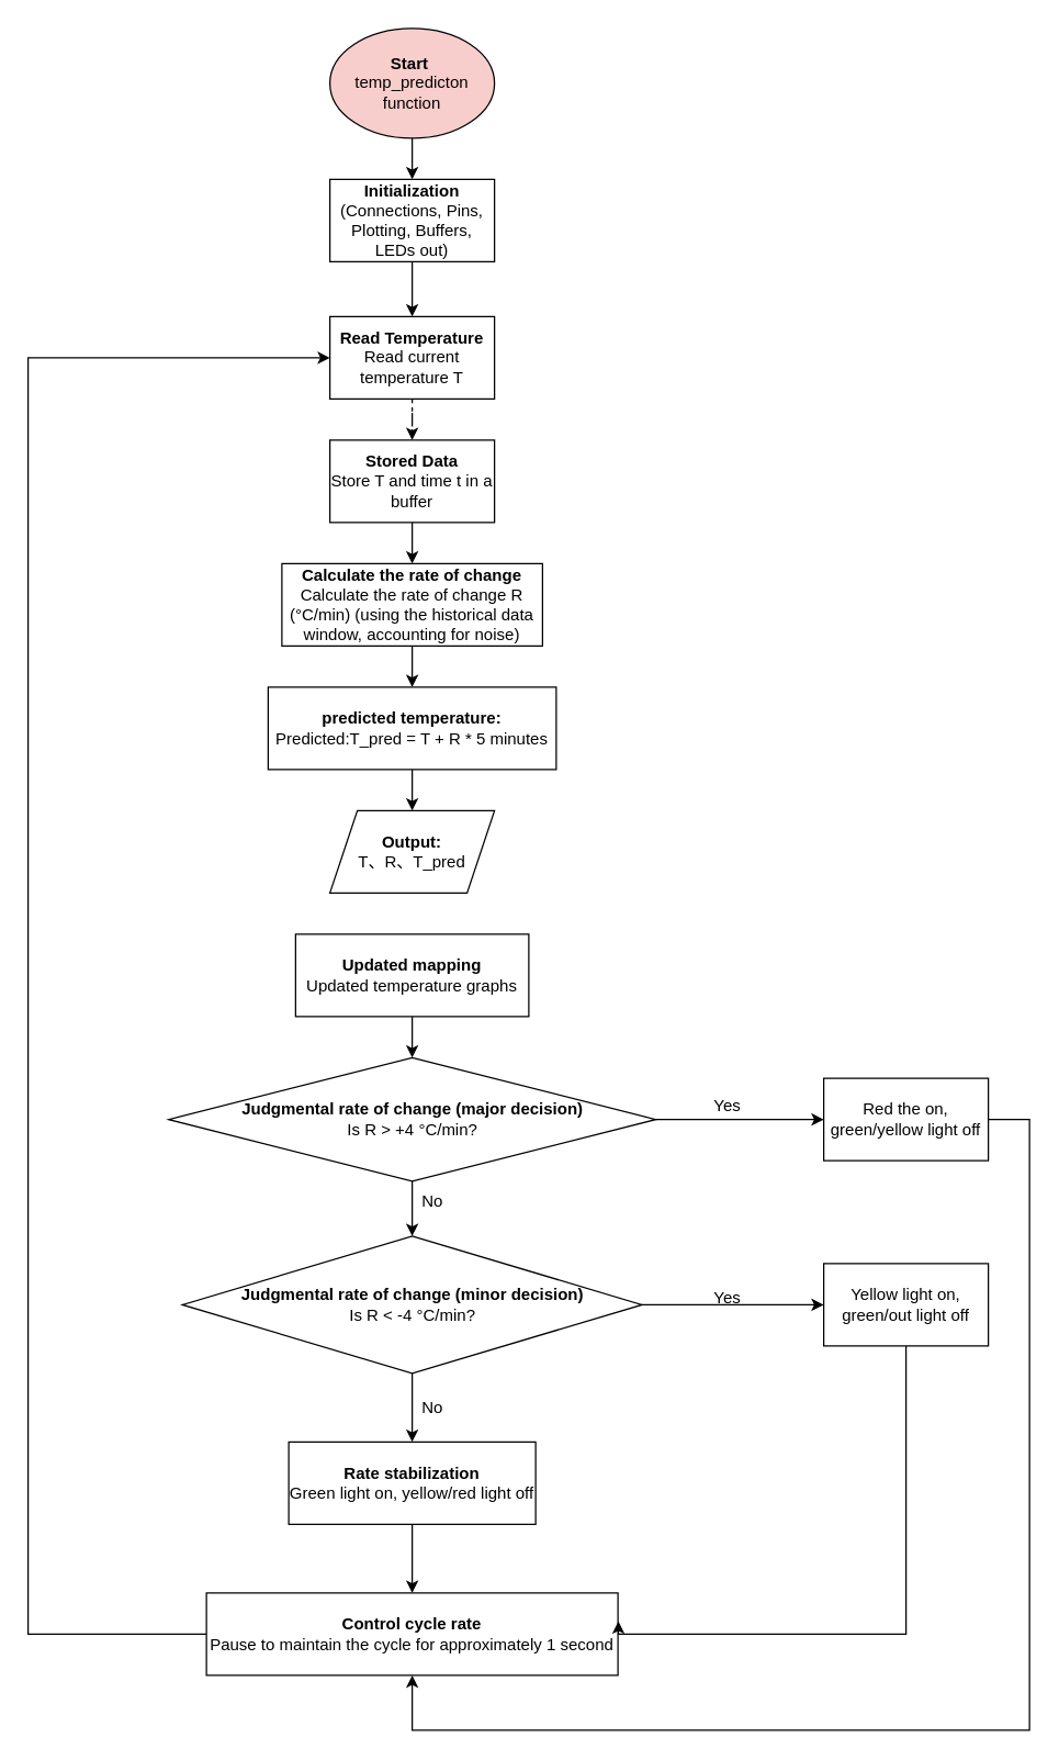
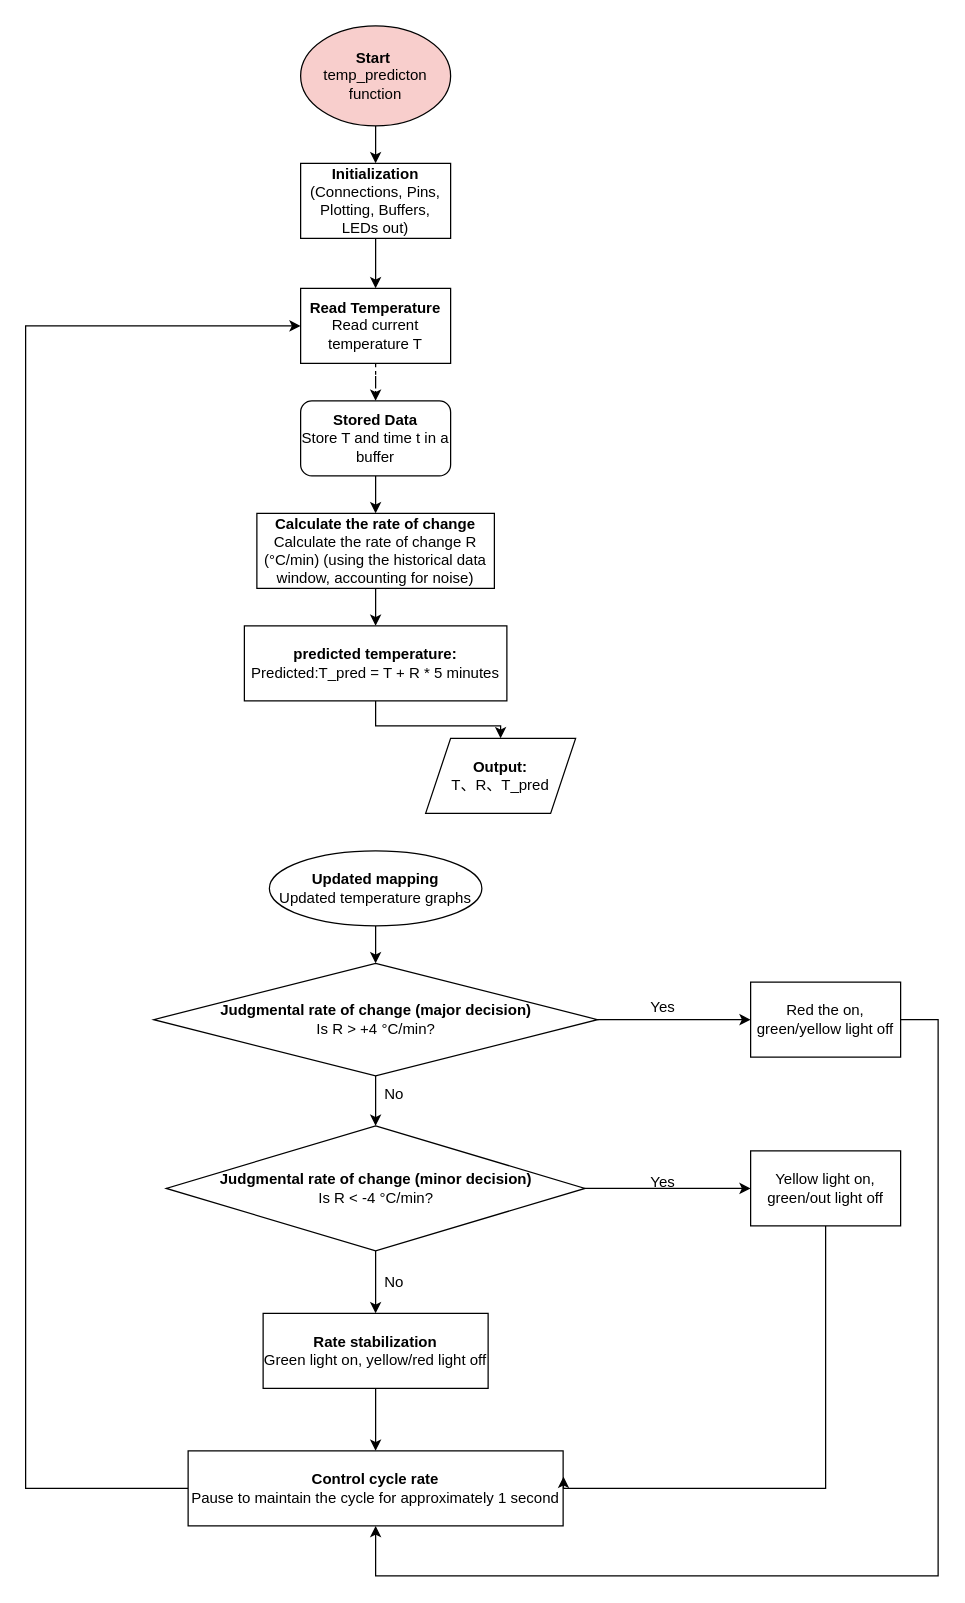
- <mxCell id="9" value="&lt;b&gt;Stored Data&lt;/b&gt;&lt;div&gt;Store T and time t in a buffer&lt;/div&gt;" style="rounded=0;whiteSpace=wrap;html=1;" vertex="1" parent="1"><mxGeometry x="240" y="320" width="120" height="60" as="geometry" /></mxCell>
+ <mxCell id="9" value="&lt;b&gt;Stored Data&lt;/b&gt;&lt;div&gt;Store T and time t in a buffer&lt;/div&gt;" style="whiteSpace=wrap;html=1;rounded=1;" vertex="1" parent="1"><mxGeometry x="240" y="320" width="120" height="60" as="geometry" /></mxCell>
- <mxCell id="14" value="&lt;b&gt;Output:&lt;/b&gt;&lt;div&gt;T、R、T_pred&lt;/div&gt;" style="shape=parallelogram;perimeter=parallelogramPerimeter;whiteSpace=wrap;html=1;fixedSize=1;" vertex="1" parent="1"><mxGeometry x="240" y="590" width="120" height="60" as="geometry" /></mxCell>
+ <mxCell id="14" value="&lt;b&gt;Output:&lt;/b&gt;&lt;div&gt;T、R、T_pred&lt;/div&gt;" style="shape=parallelogram;perimeter=parallelogramPerimeter;whiteSpace=wrap;html=1;fixedSize=1;" vertex="1" parent="1"><mxGeometry x="340" y="590" width="120" height="60" as="geometry" /></mxCell>
- <mxCell id="16" value="&lt;div&gt;&lt;span style=&quot;background-color: transparent;&quot;&gt;&lt;b&gt;Updated mapping&lt;/b&gt;&lt;/span&gt;&lt;/div&gt;&lt;div&gt;&lt;span style=&quot;background-color: transparent; color: light-dark(rgb(0, 0, 0), rgb(255, 255, 255));&quot;&gt;Updated temperature graphs&lt;/span&gt;&lt;/div&gt;" style="rounded=0;whiteSpace=wrap;html=1;" vertex="1" parent="1"><mxGeometry x="215" y="680" width="170" height="60" as="geometry" /></mxCell>
+ <mxCell id="16" value="&lt;div&gt;&lt;span style=&quot;background-color: transparent;&quot;&gt;&lt;b&gt;Updated mapping&lt;/b&gt;&lt;/span&gt;&lt;/div&gt;&lt;div&gt;&lt;span style=&quot;background-color: transparent; color: light-dark(rgb(0, 0, 0), rgb(255, 255, 255));&quot;&gt;Updated temperature graphs&lt;/span&gt;&lt;/div&gt;" style="ellipse;whiteSpace=wrap;html=1;" vertex="1" parent="1"><mxGeometry x="215" y="680" width="170" height="60" as="geometry" /></mxCell>
